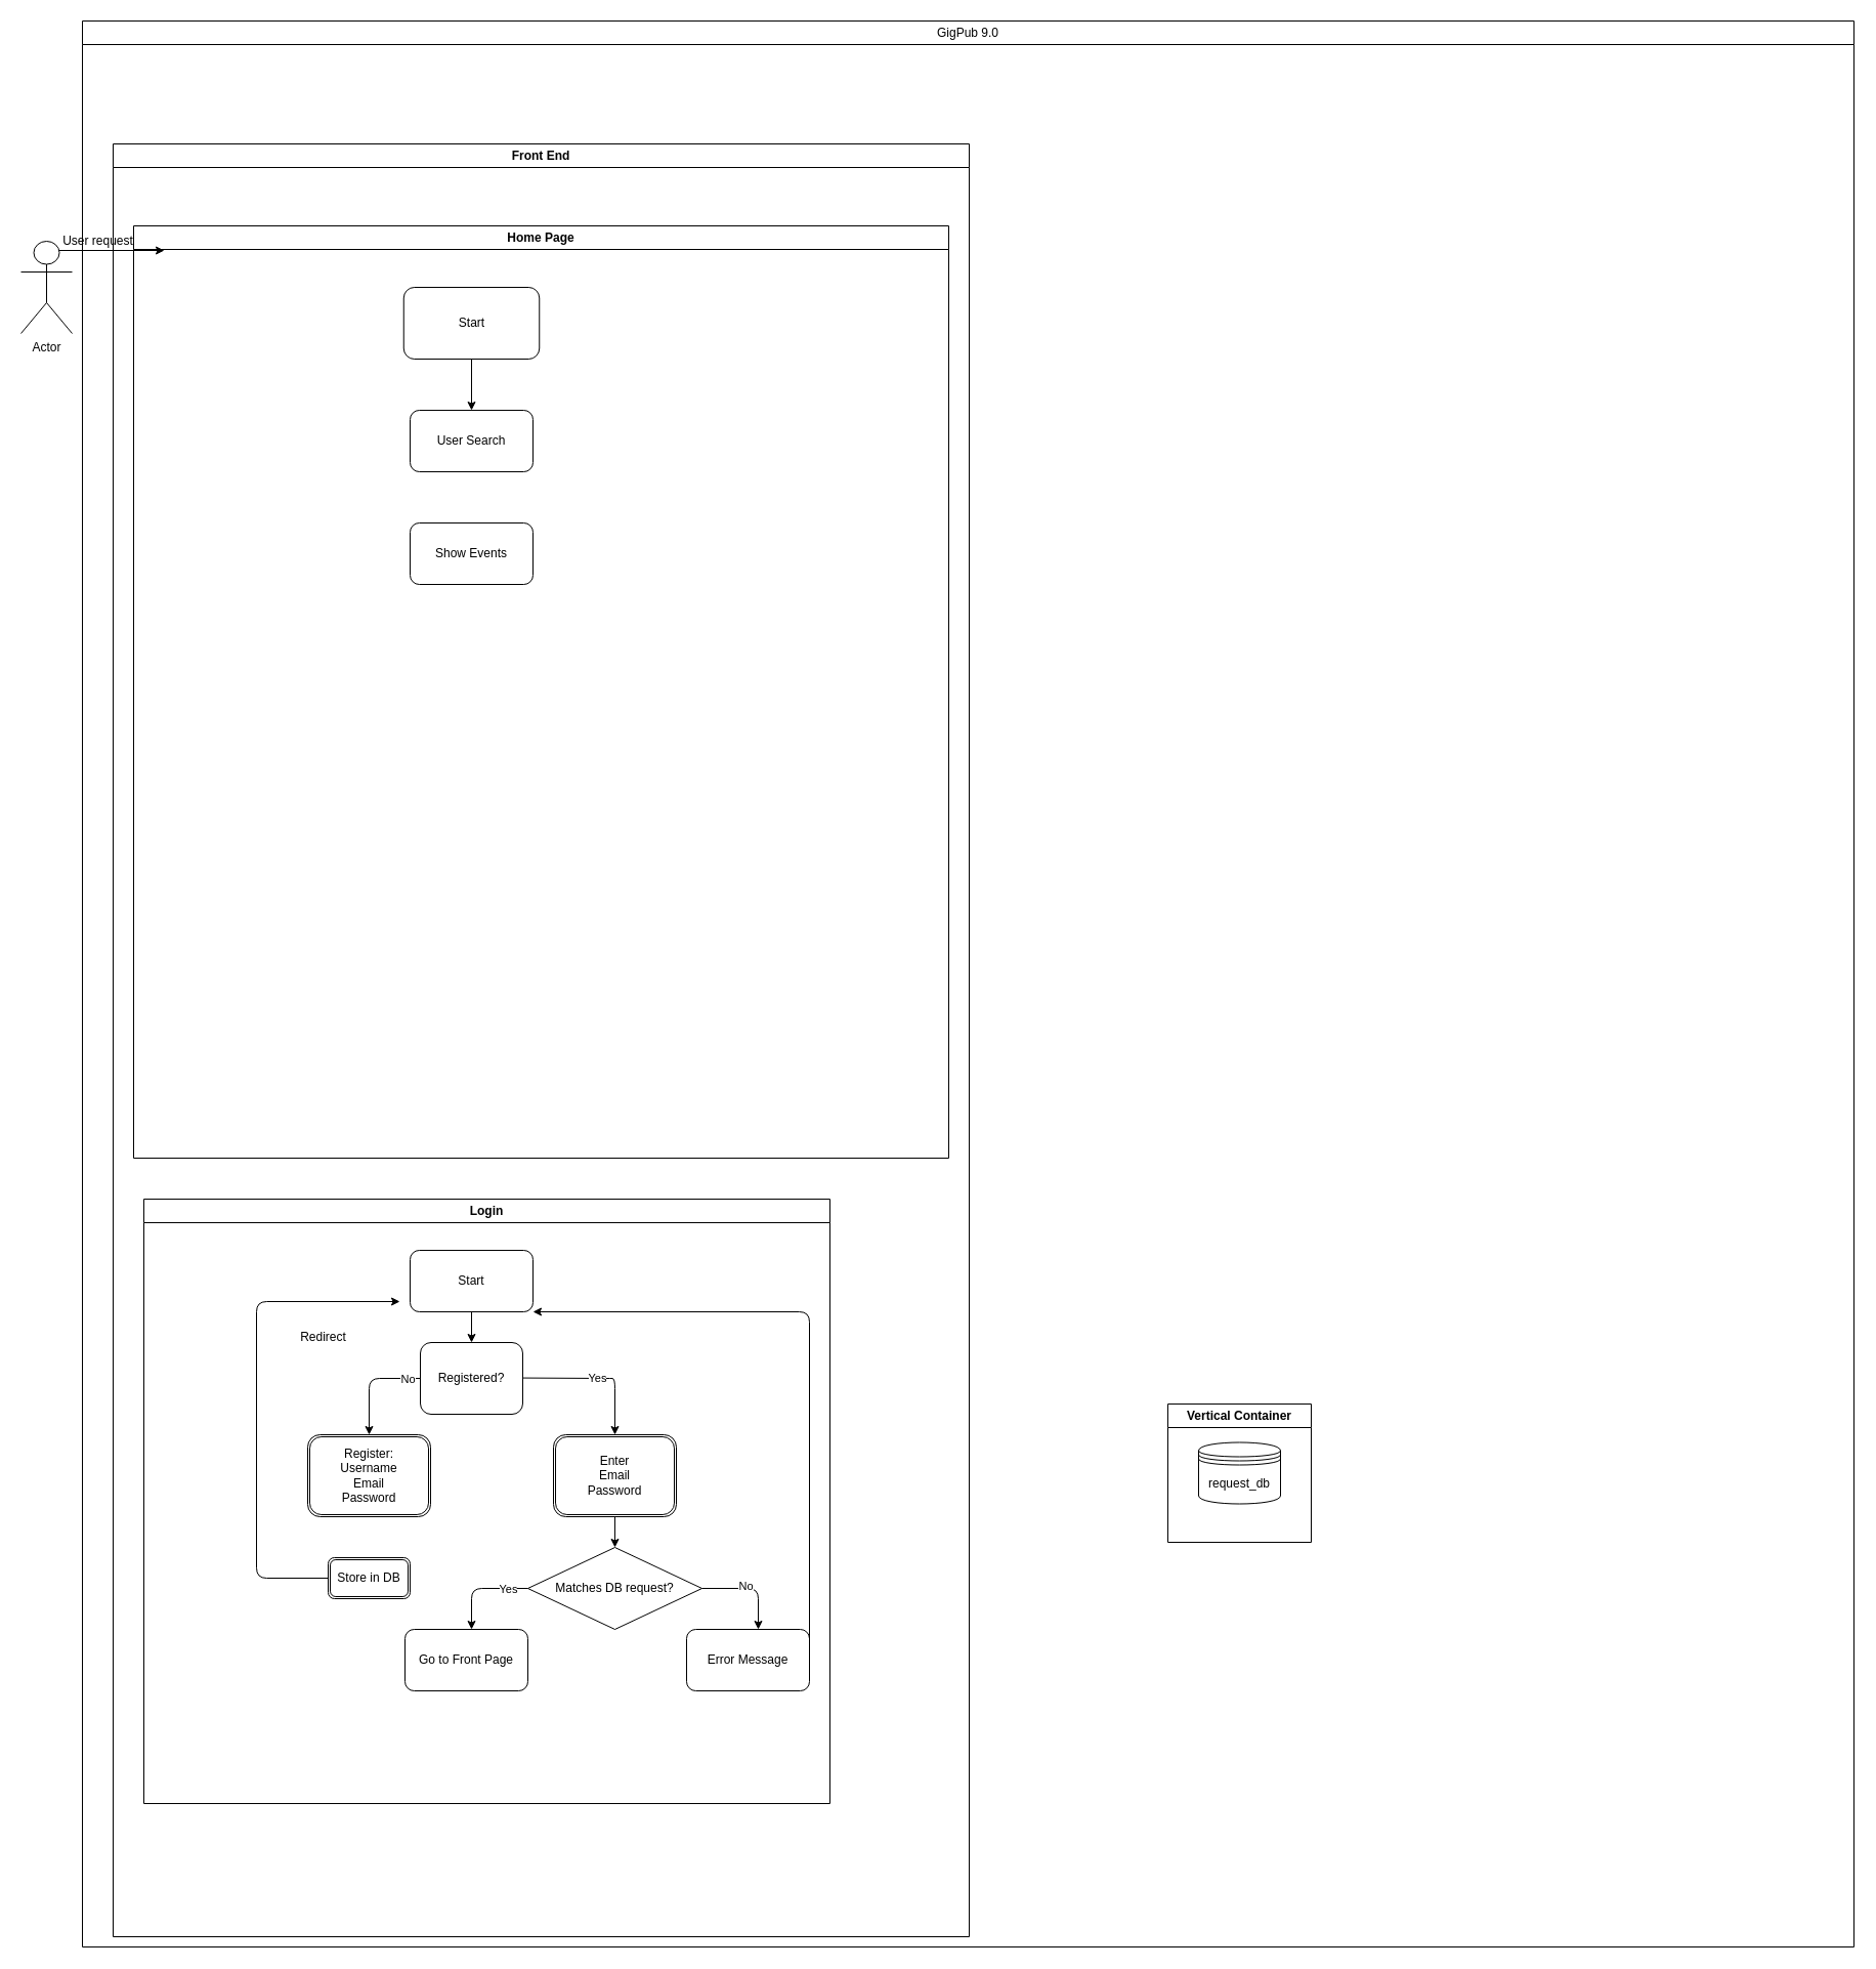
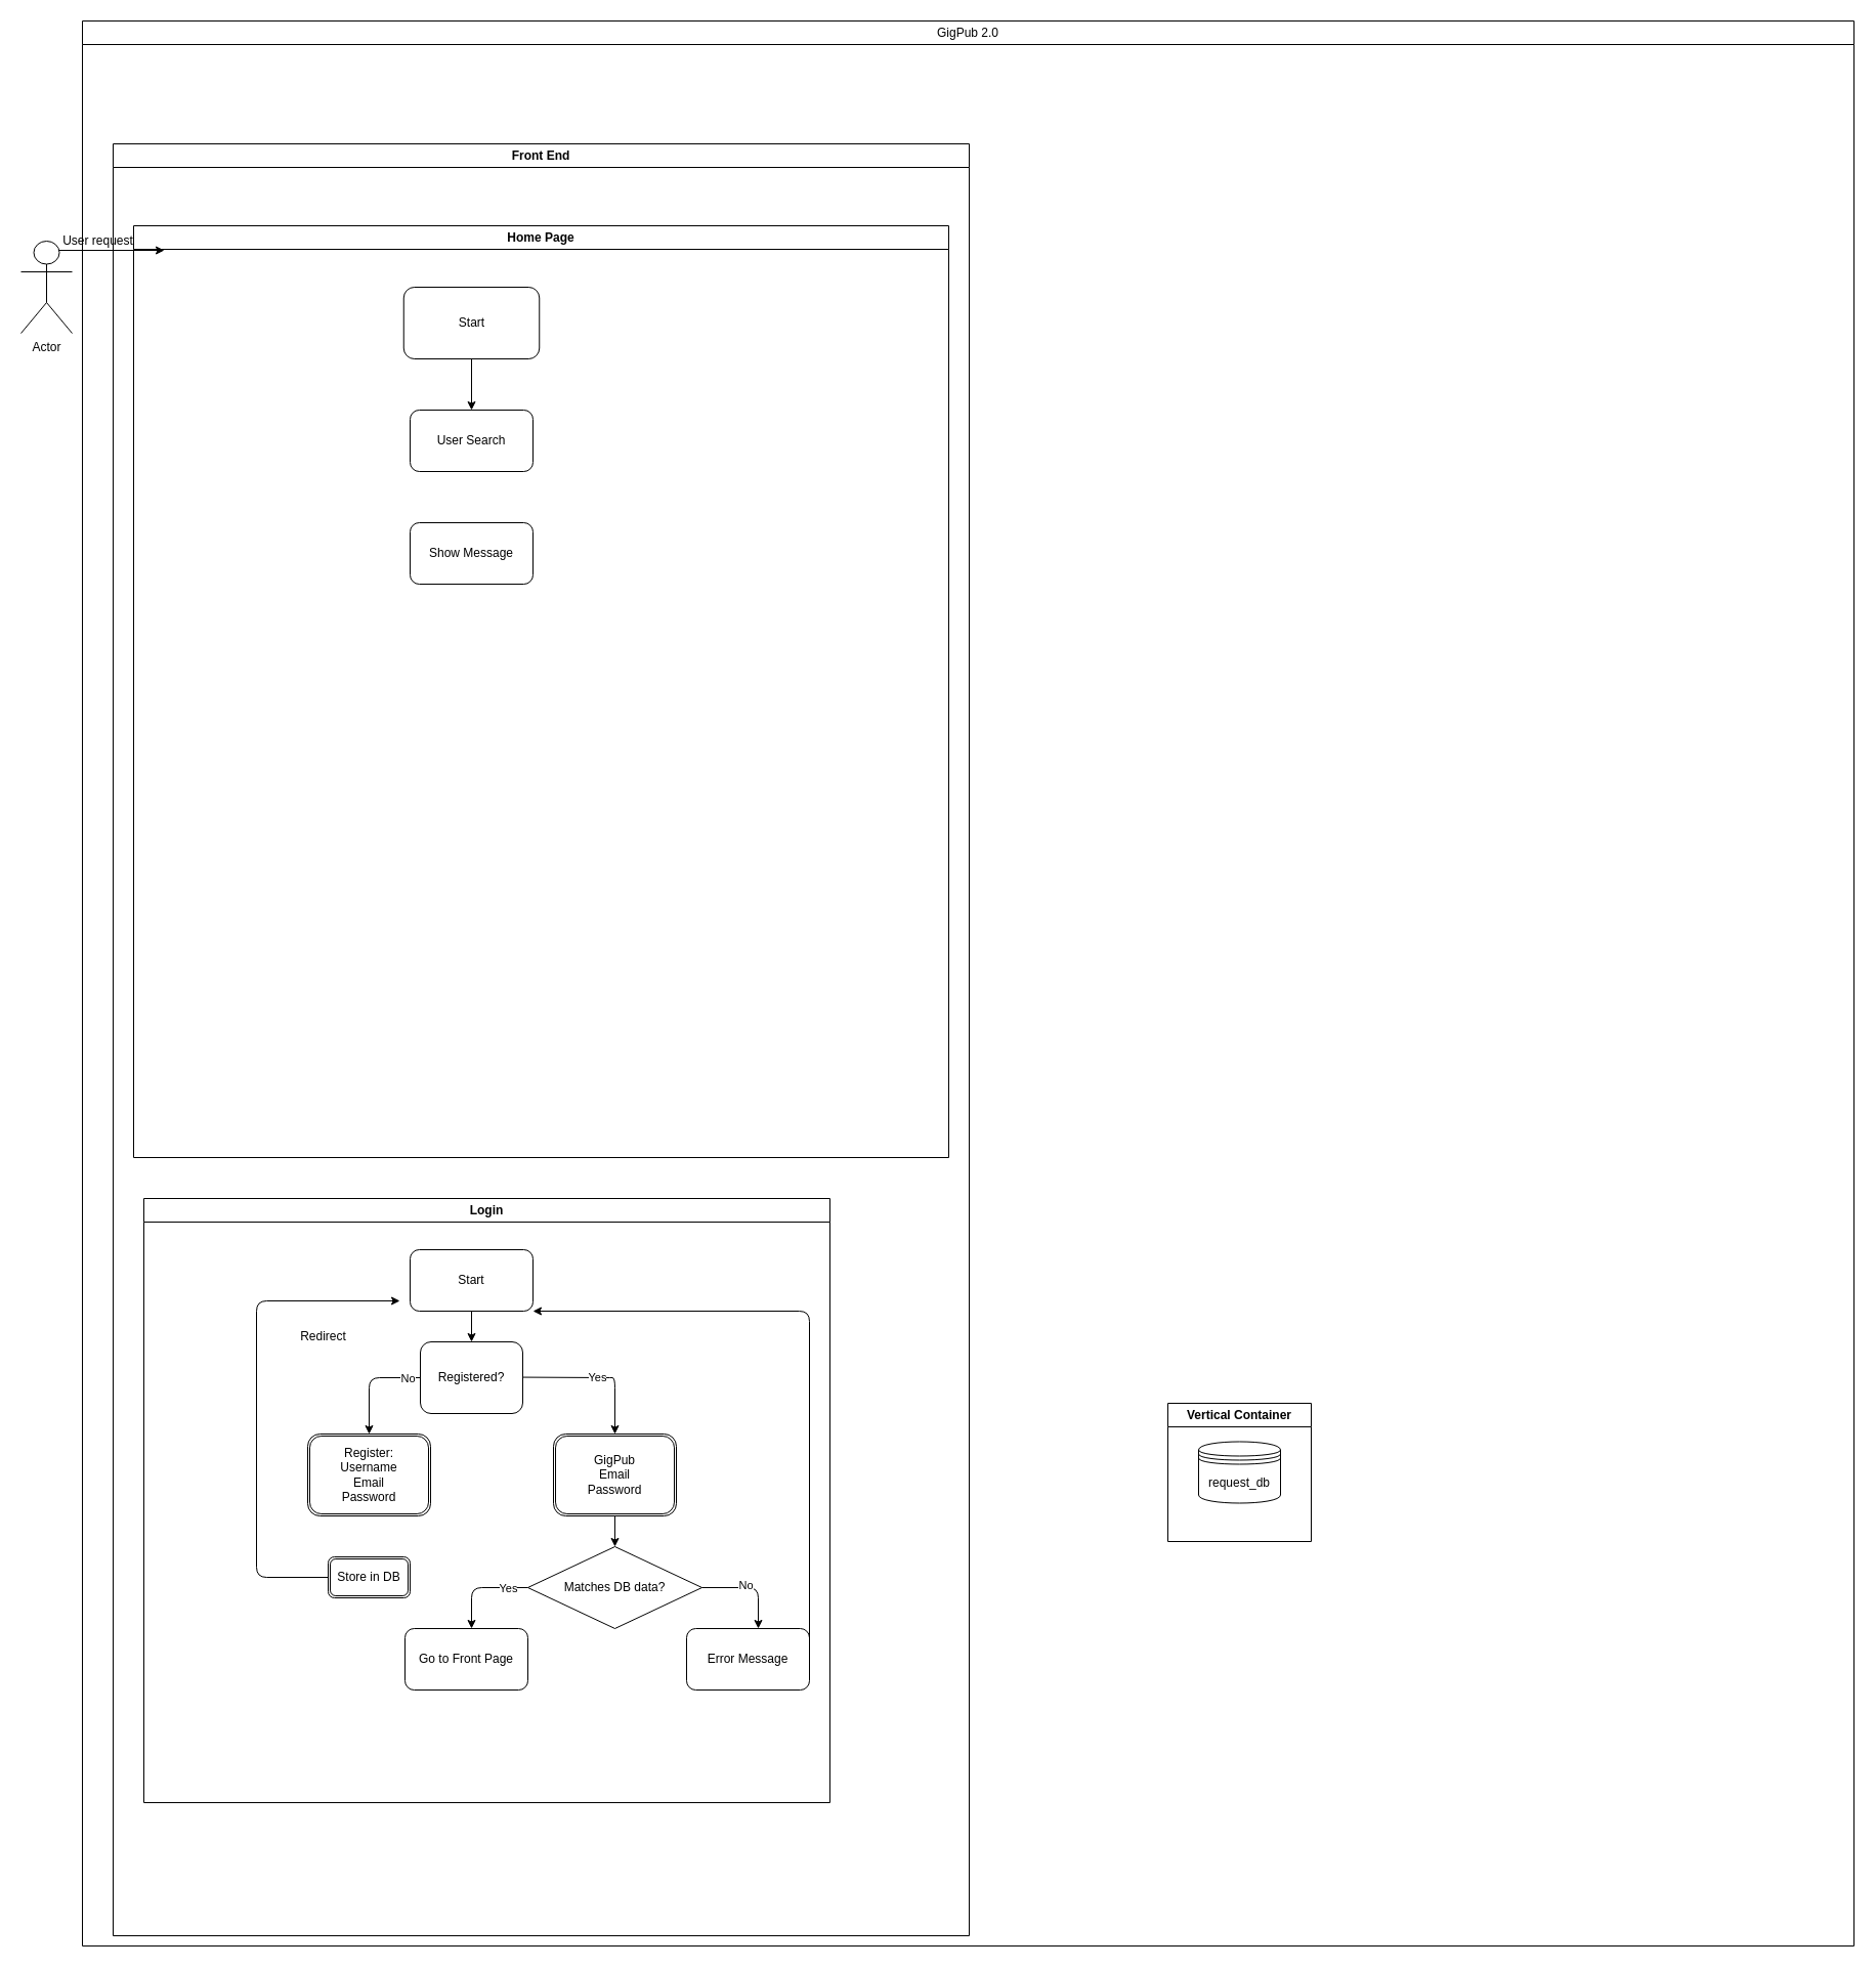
- <mxCell id="2" value="GigPub 9.0" style="swimlane;whiteSpace=wrap;html=1;fontStyle=0" vertex="1" parent="1"><mxGeometry x="80" y="20" width="1730" height="1880" as="geometry" /></mxCell>
+ <mxCell id="2" value="GigPub 2.0" style="swimlane;whiteSpace=wrap;html=1;fontStyle=0" vertex="1" parent="1"><mxGeometry x="80" y="20" width="1730" height="1880" as="geometry" /></mxCell>
- <mxCell id="10" value="Show Events" style="rounded=1;whiteSpace=wrap;html=1;" vertex="1" parent="6"><mxGeometry x="270" y="290" width="120" height="60" as="geometry" /></mxCell>
+ <mxCell id="10" value="Show Message" style="rounded=1;whiteSpace=wrap;html=1;" vertex="1" parent="6"><mxGeometry x="270" y="290" width="120" height="60" as="geometry" /></mxCell>
- <mxCell id="18" value="Enter&lt;br&gt;Email&lt;br&gt;Password" style="shape=ext;double=1;rounded=1;whiteSpace=wrap;html=1;" vertex="1" parent="11"><mxGeometry x="400" y="230" width="120" height="80" as="geometry" /></mxCell>
+ <mxCell id="18" value="GigPub&lt;br&gt;Email&lt;br&gt;Password" style="shape=ext;double=1;rounded=1;whiteSpace=wrap;html=1;" vertex="1" parent="11"><mxGeometry x="400" y="230" width="120" height="80" as="geometry" /></mxCell>
- <mxCell id="21" value="Matches DB request?" style="rhombus;whiteSpace=wrap;html=1;" vertex="1" parent="11"><mxGeometry x="375" y="340" width="170" height="80" as="geometry" /></mxCell>
+ <mxCell id="21" value="Matches DB data?" style="rhombus;whiteSpace=wrap;html=1;" vertex="1" parent="11"><mxGeometry x="375" y="340" width="170" height="80" as="geometry" /></mxCell>
